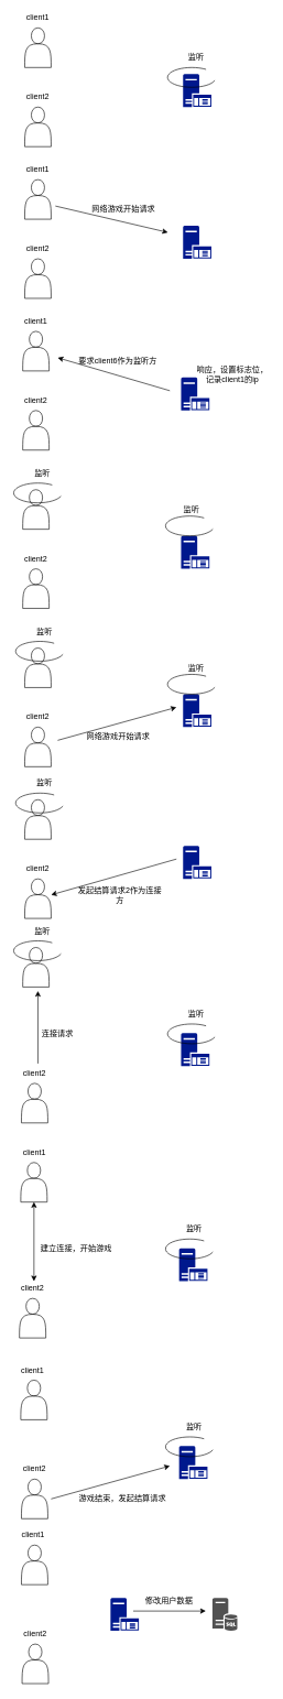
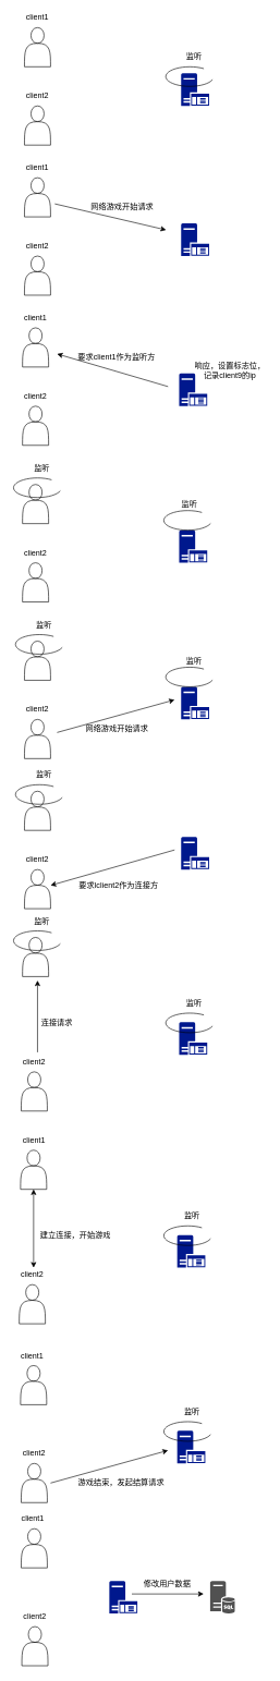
- <mxCell id="19" value="要求client6作为监听方" style="text;strokeColor=none;align=center;fillColor=none;html=1;verticalAlign=middle;whiteSpace=wrap;rounded=0;" vertex="1" parent="1"><mxGeometry x="117" y="540" width="123" height="10" as="geometry" /></mxCell>
+ <mxCell id="19" value="要求client1作为监听方" style="text;strokeColor=none;align=center;fillColor=none;html=1;verticalAlign=middle;whiteSpace=wrap;rounded=0;" vertex="1" parent="1"><mxGeometry x="117" y="540" width="123" height="10" as="geometry" /></mxCell>
- <mxCell id="23" value="响应，设置标志位，记录client1的ip" style="text;strokeColor=none;align=center;fillColor=none;html=1;verticalAlign=middle;whiteSpace=wrap;rounded=0;" vertex="1" parent="1"><mxGeometry x="297" y="550" width="110" height="30" as="geometry" /></mxCell>
+ <mxCell id="23" value="响应，设置标志位，记录client9的ip" style="text;strokeColor=none;align=center;fillColor=none;html=1;verticalAlign=middle;whiteSpace=wrap;rounded=0;" vertex="1" parent="1"><mxGeometry x="297" y="550" width="110" height="30" as="geometry" /></mxCell>
- <mxCell id="48" value="发起结算请求2作为连接方" style="text;strokeColor=none;align=center;fillColor=none;html=1;verticalAlign=middle;whiteSpace=wrap;rounded=0;" vertex="1" parent="1"><mxGeometry x="117" y="1350" width="128.5" height="10" as="geometry" /></mxCell>
+ <mxCell id="48" value="要求lclient2作为连接方" style="text;strokeColor=none;align=center;fillColor=none;html=1;verticalAlign=middle;whiteSpace=wrap;rounded=0;" vertex="1" parent="1"><mxGeometry x="117" y="1350" width="128.5" height="10" as="geometry" /></mxCell>
